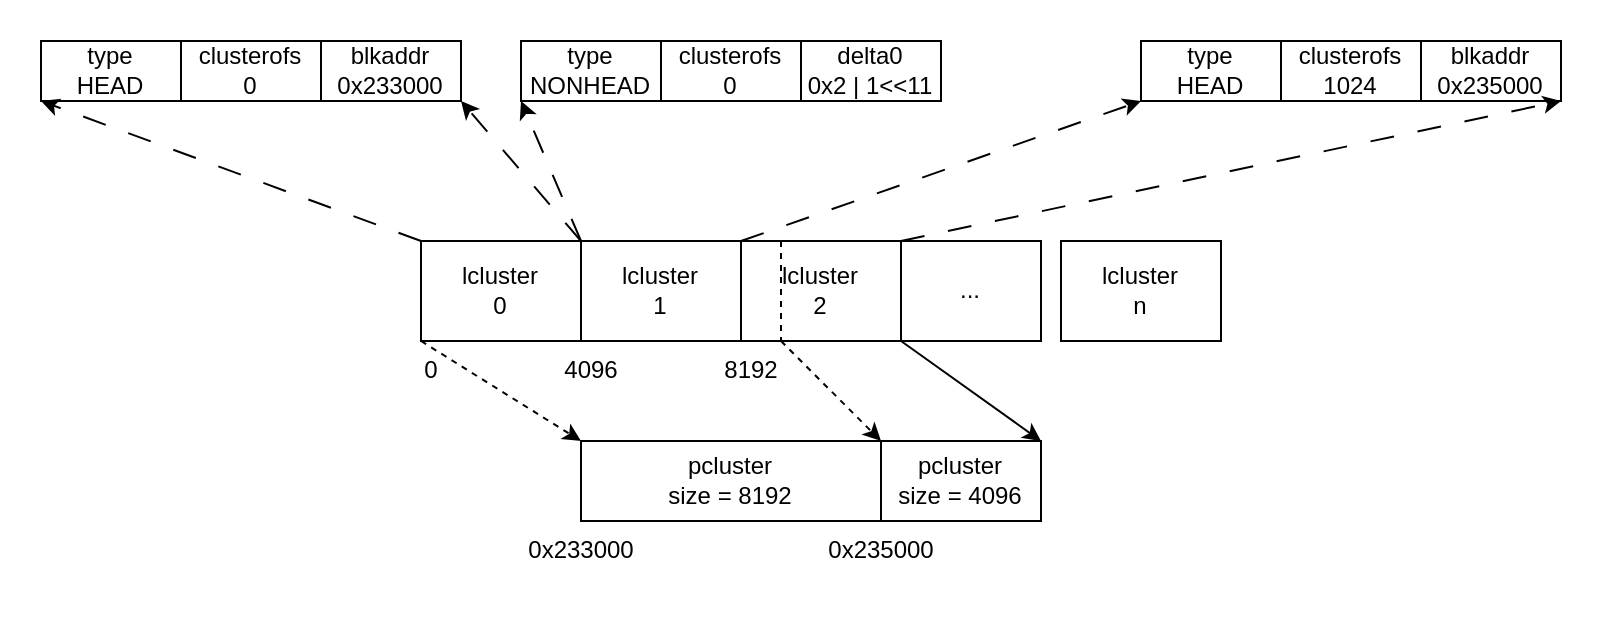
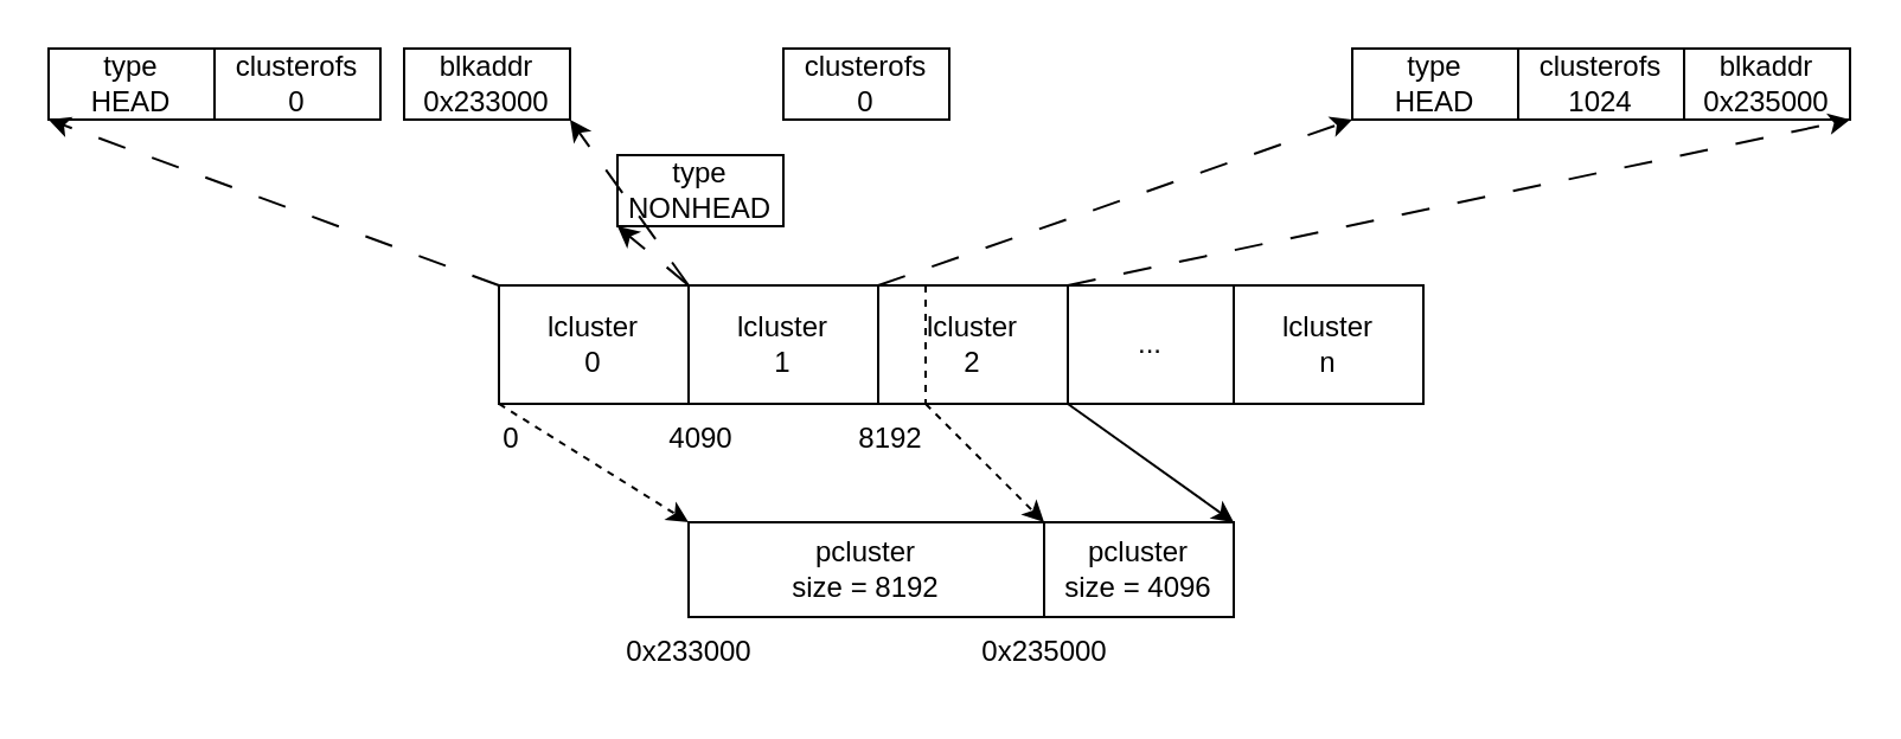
- <mxCell id="14" value="blkaddr&lt;br&gt;0x233000" style="rounded=0;whiteSpace=wrap;html=1;" parent="1" vertex="1"><mxGeometry x="160" y="20" width="70" height="30" as="geometry" /></mxCell>
+ <mxCell id="14" value="blkaddr&lt;br&gt;0x233000" style="rounded=0;whiteSpace=wrap;html=1;" parent="1" vertex="1"><mxGeometry x="170" y="20" width="70" height="30" as="geometry" /></mxCell>
- <mxCell id="16" value="type&lt;br&gt;NONHEAD" style="rounded=0;whiteSpace=wrap;html=1;" parent="1" vertex="1"><mxGeometry x="260" y="20" width="70" height="30" as="geometry" /></mxCell>
+ <mxCell id="16" value="type&lt;br&gt;NONHEAD" style="rounded=0;whiteSpace=wrap;html=1;" parent="1" vertex="1"><mxGeometry x="260" y="65" width="70" height="30" as="geometry" /></mxCell>
- <mxCell id="18" value="delta0&lt;br&gt;0x2 | 1&amp;lt;&amp;lt;11" style="rounded=0;whiteSpace=wrap;html=1;" parent="1" vertex="1"><mxGeometry x="400" y="20" width="70" height="30" as="geometry" /></mxCell>
- <mxCell id="5" value="lcluster&lt;br&gt;n" style="rounded=0;whiteSpace=wrap;html=1;" parent="1" vertex="1"><mxGeometry x="530" y="120" width="80" height="50" as="geometry" /></mxCell>
+ <mxCell id="5" value="lcluster&lt;br&gt;n" style="rounded=0;whiteSpace=wrap;html=1;" parent="1" vertex="1"><mxGeometry x="520" y="120" width="80" height="50" as="geometry" /></mxCell>
- <mxCell id="20" value="4096" style="text;html=1;align=center;verticalAlign=middle;resizable=0;points=[];autosize=1;strokeColor=none;fillColor=none;" parent="1" vertex="1"><mxGeometry x="270" y="170" width="50" height="30" as="geometry" /></mxCell>
+ <mxCell id="20" value="4090" style="text;html=1;align=center;verticalAlign=middle;resizable=0;points=[];autosize=1;strokeColor=none;fillColor=none;" parent="1" vertex="1"><mxGeometry x="270" y="170" width="50" height="30" as="geometry" /></mxCell>
